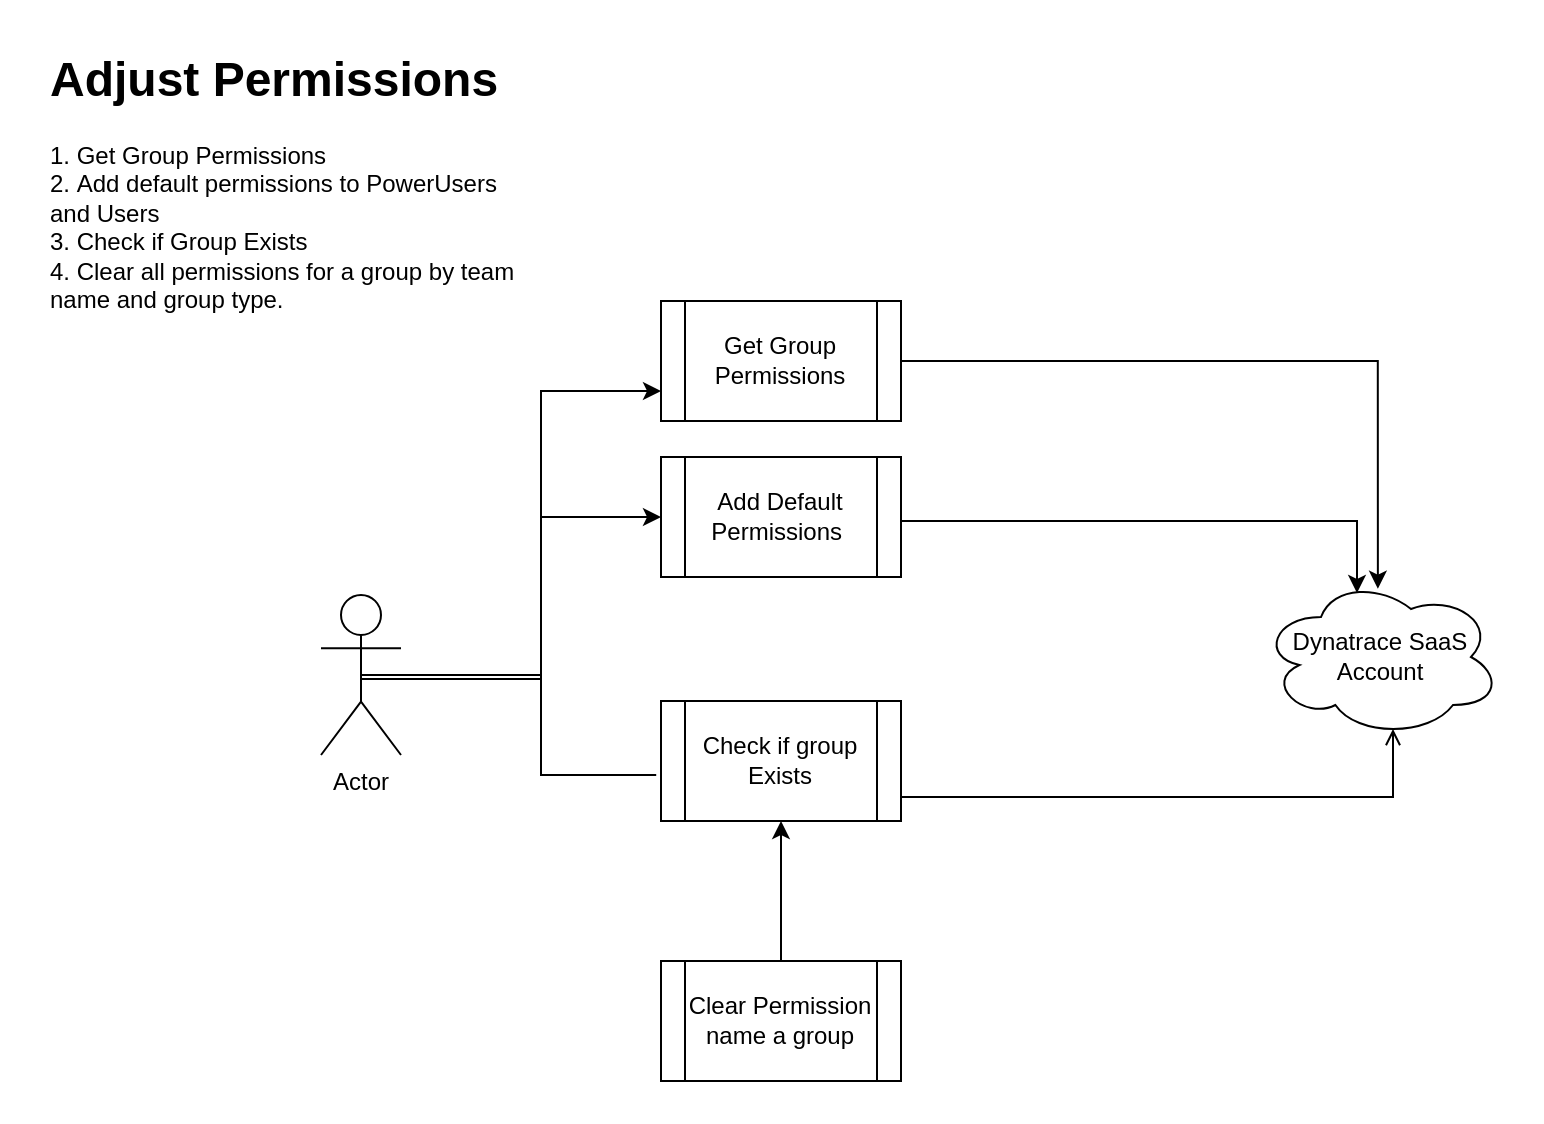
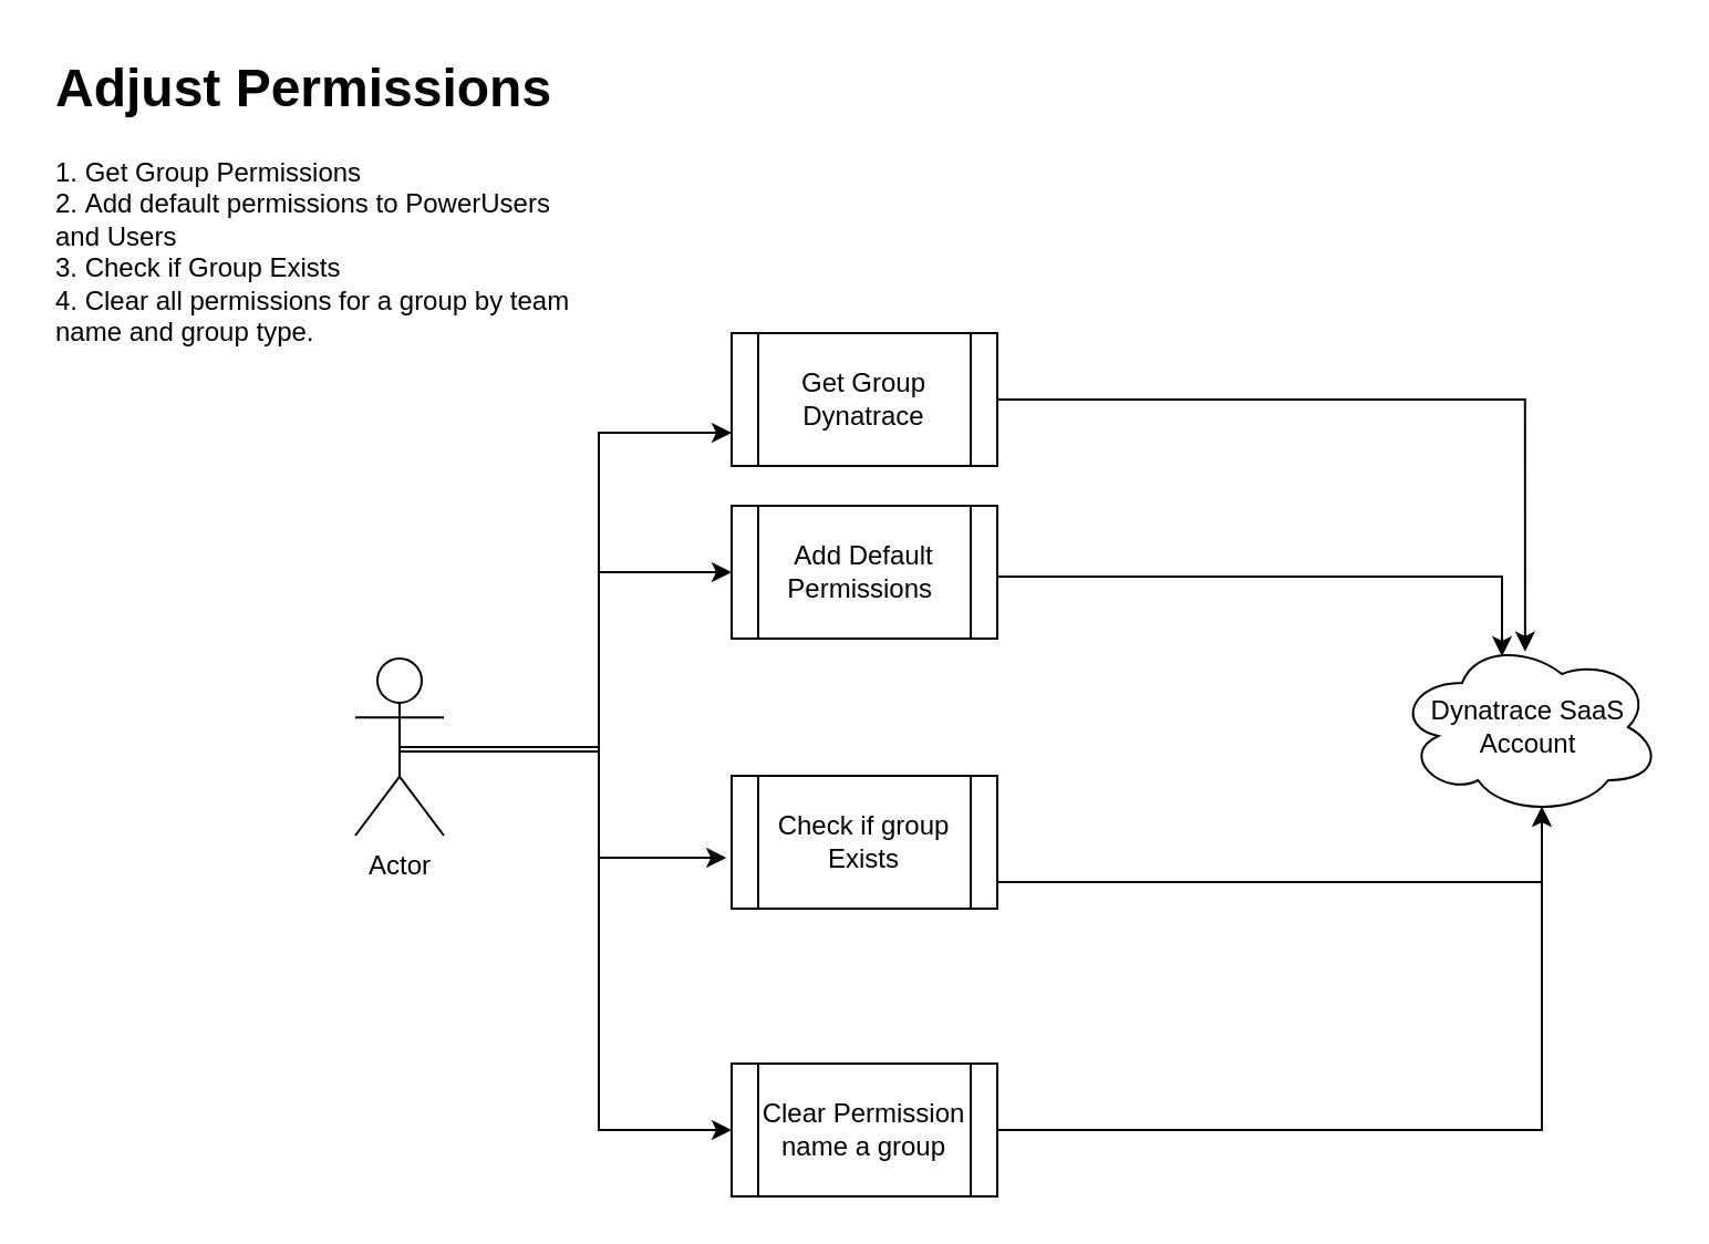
- <mxCell id="12" value="Get Group Permissions" style="shape=process;whiteSpace=wrap;html=1;backgroundOutline=1;" vertex="1" parent="1"><mxGeometry x="330" y="150" width="120" height="60" as="geometry" /></mxCell>
+ <mxCell id="12" value="Get Group Dynatrace" style="shape=process;whiteSpace=wrap;html=1;backgroundOutline=1;" vertex="1" parent="1"><mxGeometry x="330" y="150" width="120" height="60" as="geometry" /></mxCell>
- <mxCell id="4" style="edgeStyle=orthogonalEdgeStyle;rounded=0;orthogonalLoop=1;jettySize=auto;html=1;entryX=-0.02;entryY=0.617;entryDx=0;entryDy=0;entryPerimeter=0;endArrow=none;" edge="1" parent="1" source="6" target="14"><mxGeometry relative="1" as="geometry"><Array as="points"><mxPoint x="270" y="337" /><mxPoint x="270" y="387" /></Array></mxGeometry></mxCell>
+ <mxCell id="4" style="edgeStyle=orthogonalEdgeStyle;rounded=0;orthogonalLoop=1;jettySize=auto;html=1;entryX=-0.02;entryY=0.617;entryDx=0;entryDy=0;entryPerimeter=0;" edge="1" parent="1" source="6" target="14"><mxGeometry relative="1" as="geometry"><Array as="points"><mxPoint x="270" y="337" /><mxPoint x="270" y="387" /></Array></mxGeometry></mxCell>
- <mxCell id="15" style="edgeStyle=orthogonalEdgeStyle;rounded=0;orthogonalLoop=1;jettySize=auto;html=1;" edge="1" parent="1" source="16" target="14"><mxGeometry relative="1" as="geometry" /></mxCell>
+ <mxCell id="15" style="edgeStyle=orthogonalEdgeStyle;rounded=0;orthogonalLoop=1;jettySize=auto;html=1;entryX=0.55;entryY=0.95;entryDx=0;entryDy=0;entryPerimeter=0;" edge="1" parent="1" source="16" target="9"><mxGeometry relative="1" as="geometry" /></mxCell>
+ <mxCell id="5" style="edgeStyle=orthogonalEdgeStyle;rounded=0;orthogonalLoop=1;jettySize=auto;html=1;entryX=0;entryY=0.5;entryDx=0;entryDy=0;" edge="1" parent="1" source="6" target="16"><mxGeometry relative="1" as="geometry"><Array as="points"><mxPoint x="270" y="337" /><mxPoint x="270" y="510" /></Array></mxGeometry></mxCell>
